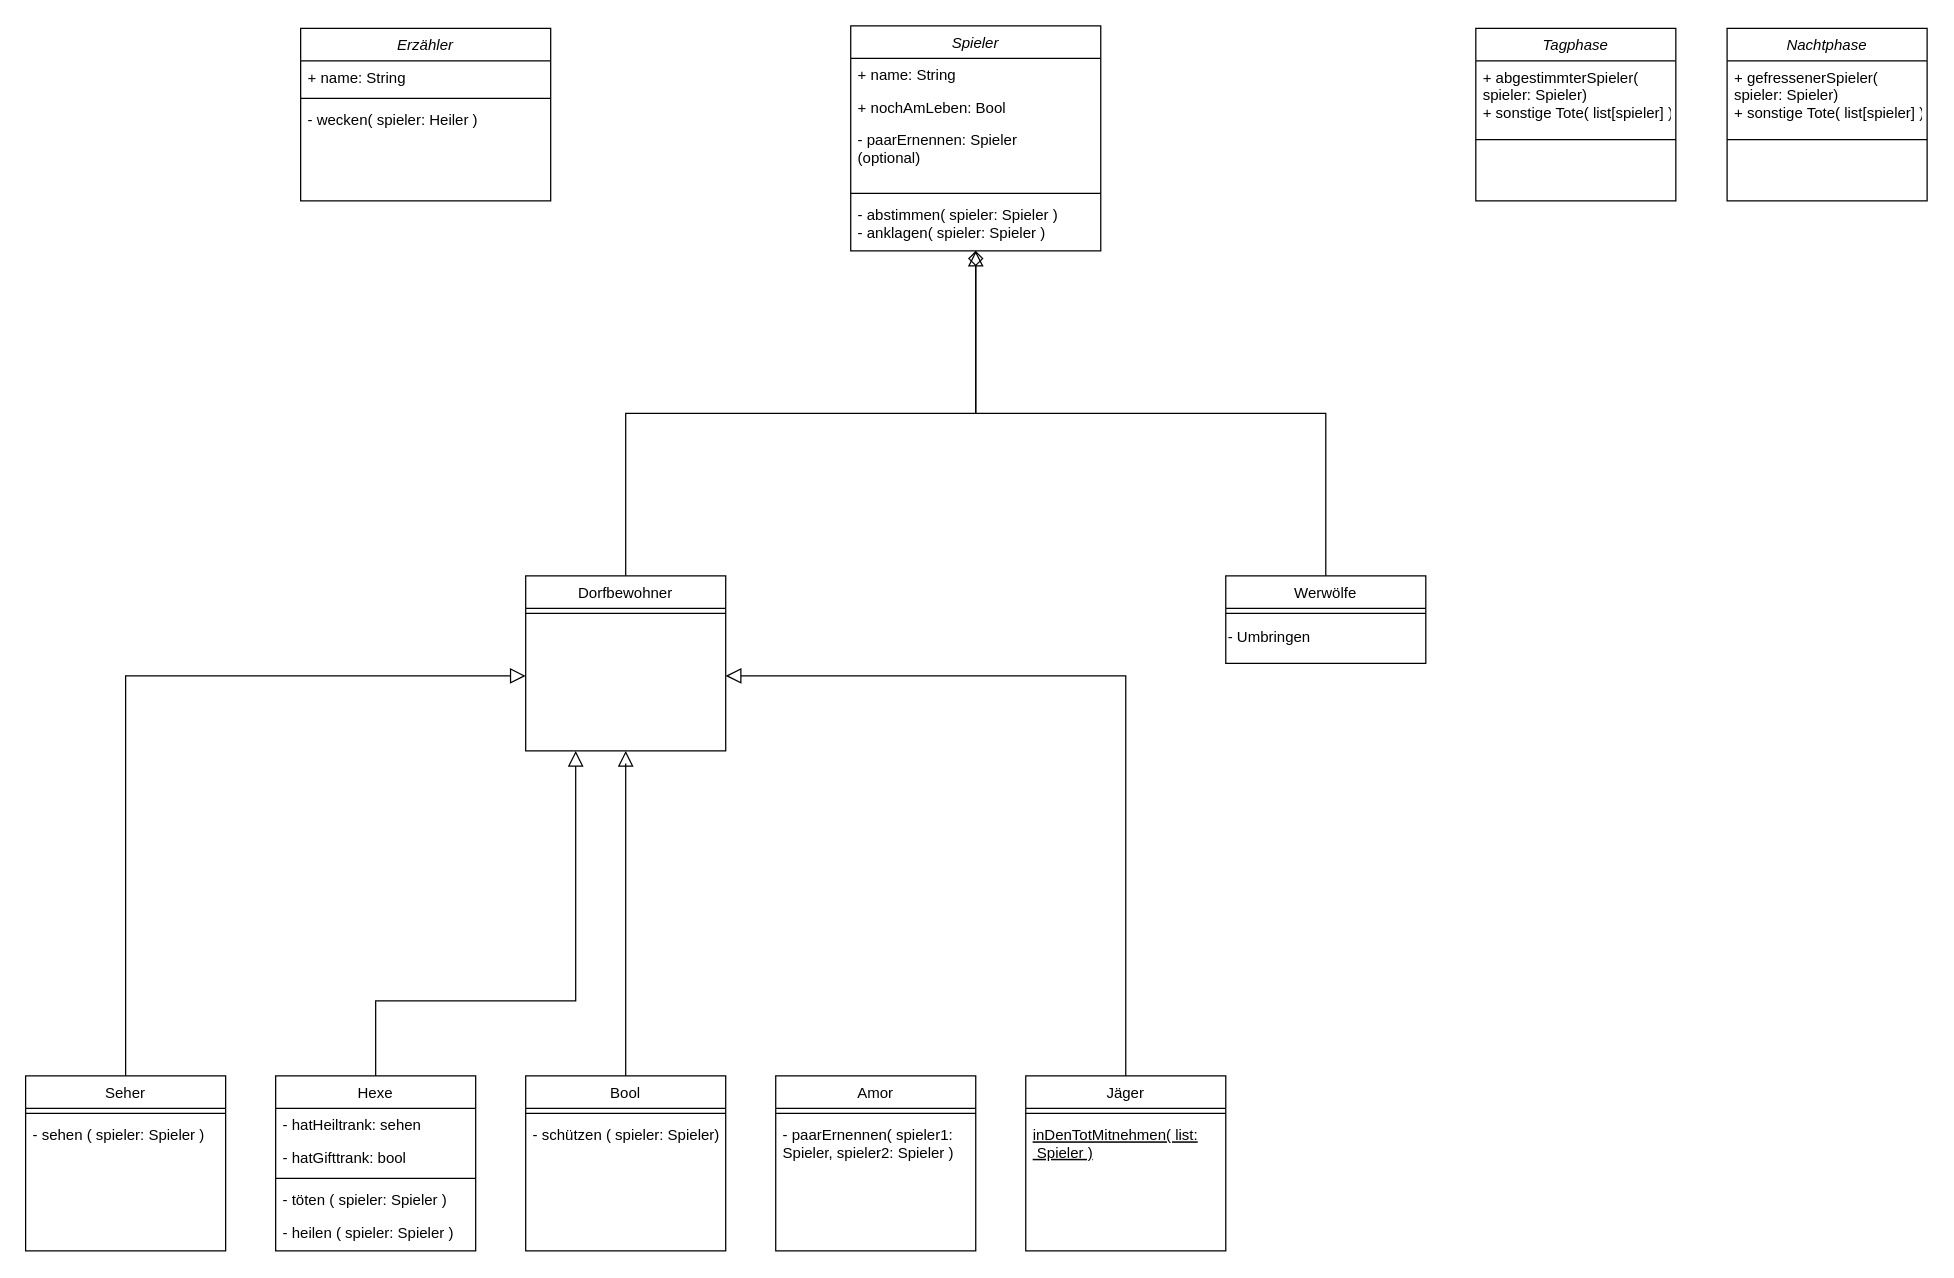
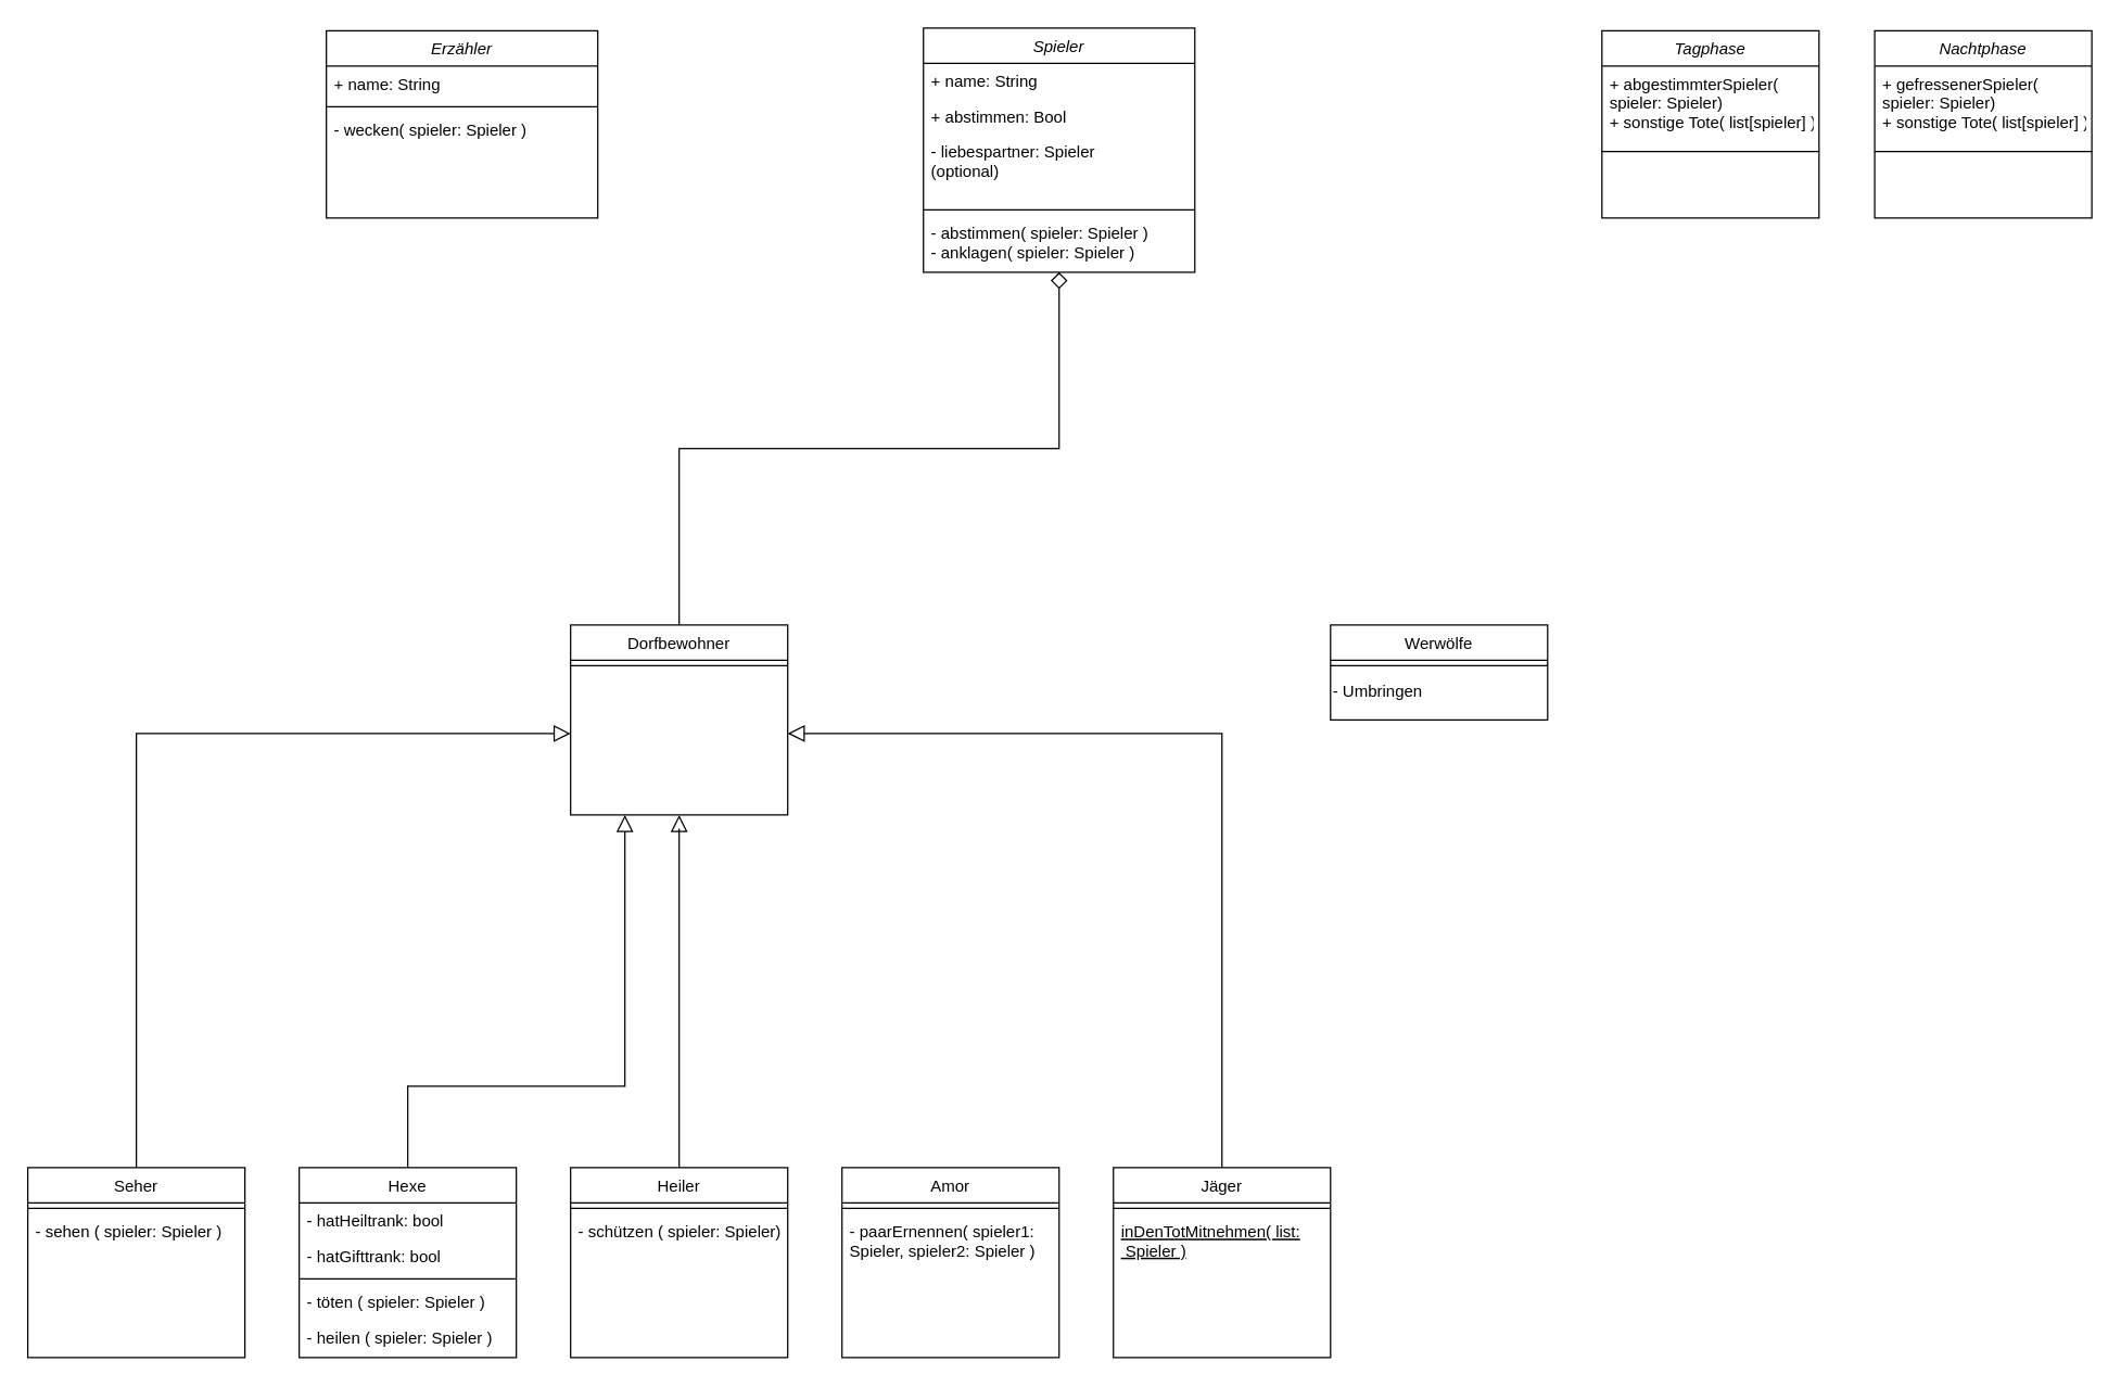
- <mxCell id="4" value="+ nochAmLeben: Bool" style="text;align=left;verticalAlign=top;spacingLeft=4;spacingRight=4;overflow=hidden;rotatable=0;points=[[0,0.5],[1,0.5]];portConstraint=eastwest;rounded=0;shadow=0;html=0;" parent="2" vertex="1"><mxGeometry y="52" width="200" height="26" as="geometry" /></mxCell>
+ <mxCell id="4" value="+ abstimmen: Bool" style="text;align=left;verticalAlign=top;spacingLeft=4;spacingRight=4;overflow=hidden;rotatable=0;points=[[0,0.5],[1,0.5]];portConstraint=eastwest;rounded=0;shadow=0;html=0;" parent="2" vertex="1"><mxGeometry y="52" width="200" height="26" as="geometry" /></mxCell>
- <mxCell id="34" value="- wecken( spieler: Heiler ) " style="text;align=left;verticalAlign=top;spacingLeft=4;spacingRight=4;overflow=hidden;rotatable=0;points=[[0,0.5],[1,0.5]];portConstraint=eastwest;" vertex="1" parent="31"><mxGeometry y="60" width="200" height="26" as="geometry" /></mxCell>
+ <mxCell id="34" value="- wecken( spieler: Spieler ) " style="text;align=left;verticalAlign=top;spacingLeft=4;spacingRight=4;overflow=hidden;rotatable=0;points=[[0,0.5],[1,0.5]];portConstraint=eastwest;" vertex="1" parent="31"><mxGeometry y="60" width="200" height="26" as="geometry" /></mxCell>
- <mxCell id="5" value="- paarErnennen: Spieler &#10;(optional) &#10;" style="text;align=left;verticalAlign=top;spacingLeft=4;spacingRight=4;overflow=hidden;rotatable=0;points=[[0,0.5],[1,0.5]];portConstraint=eastwest;rounded=0;shadow=0;html=0;" parent="2" vertex="1"><mxGeometry y="78" width="200" height="52" as="geometry" /></mxCell>
+ <mxCell id="5" value="- liebespartner: Spieler &#10;(optional) &#10;" style="text;align=left;verticalAlign=top;spacingLeft=4;spacingRight=4;overflow=hidden;rotatable=0;points=[[0,0.5],[1,0.5]];portConstraint=eastwest;rounded=0;shadow=0;html=0;" parent="2" vertex="1"><mxGeometry y="78" width="200" height="52" as="geometry" /></mxCell>
- <mxCell id="14" value="" style="endArrow=block;endSize=10;endFill=0;shadow=0;strokeWidth=1;rounded=0;curved=0;edgeStyle=elbowEdgeStyle;elbow=vertical;" parent="1" source="11" target="2" edge="1"><mxGeometry width="160" relative="1" as="geometry"><mxPoint x="510" y="315" as="sourcePoint" /><mxPoint x="610" y="213" as="targetPoint" /></mxGeometry></mxCell>
- <mxCell id="20" value="Bool" style="swimlane;fontStyle=0;align=center;verticalAlign=top;childLayout=stackLayout;horizontal=1;startSize=26;horizontalStack=0;resizeParent=1;resizeLast=0;collapsible=1;marginBottom=0;rounded=0;shadow=0;strokeWidth=1;" vertex="1" parent="1"><mxGeometry x="420" y="860" width="160" height="140" as="geometry"><mxRectangle x="130" y="380" width="160" height="26" as="alternateBounds" /></mxGeometry></mxCell>
+ <mxCell id="20" value="Heiler" style="swimlane;fontStyle=0;align=center;verticalAlign=top;childLayout=stackLayout;horizontal=1;startSize=26;horizontalStack=0;resizeParent=1;resizeLast=0;collapsible=1;marginBottom=0;rounded=0;shadow=0;strokeWidth=1;" vertex="1" parent="1"><mxGeometry x="420" y="860" width="160" height="140" as="geometry"><mxRectangle x="130" y="380" width="160" height="26" as="alternateBounds" /></mxGeometry></mxCell>
- <mxCell id="42" value="- hatHeiltrank: sehen" style="text;align=left;verticalAlign=top;spacingLeft=4;spacingRight=4;overflow=hidden;rotatable=0;points=[[0,0.5],[1,0.5]];portConstraint=eastwest;" vertex="1" parent="41"><mxGeometry y="26" width="160" height="26" as="geometry" /></mxCell>
+ <mxCell id="42" value="- hatHeiltrank: bool" style="text;align=left;verticalAlign=top;spacingLeft=4;spacingRight=4;overflow=hidden;rotatable=0;points=[[0,0.5],[1,0.5]];portConstraint=eastwest;" vertex="1" parent="41"><mxGeometry y="26" width="160" height="26" as="geometry" /></mxCell>
